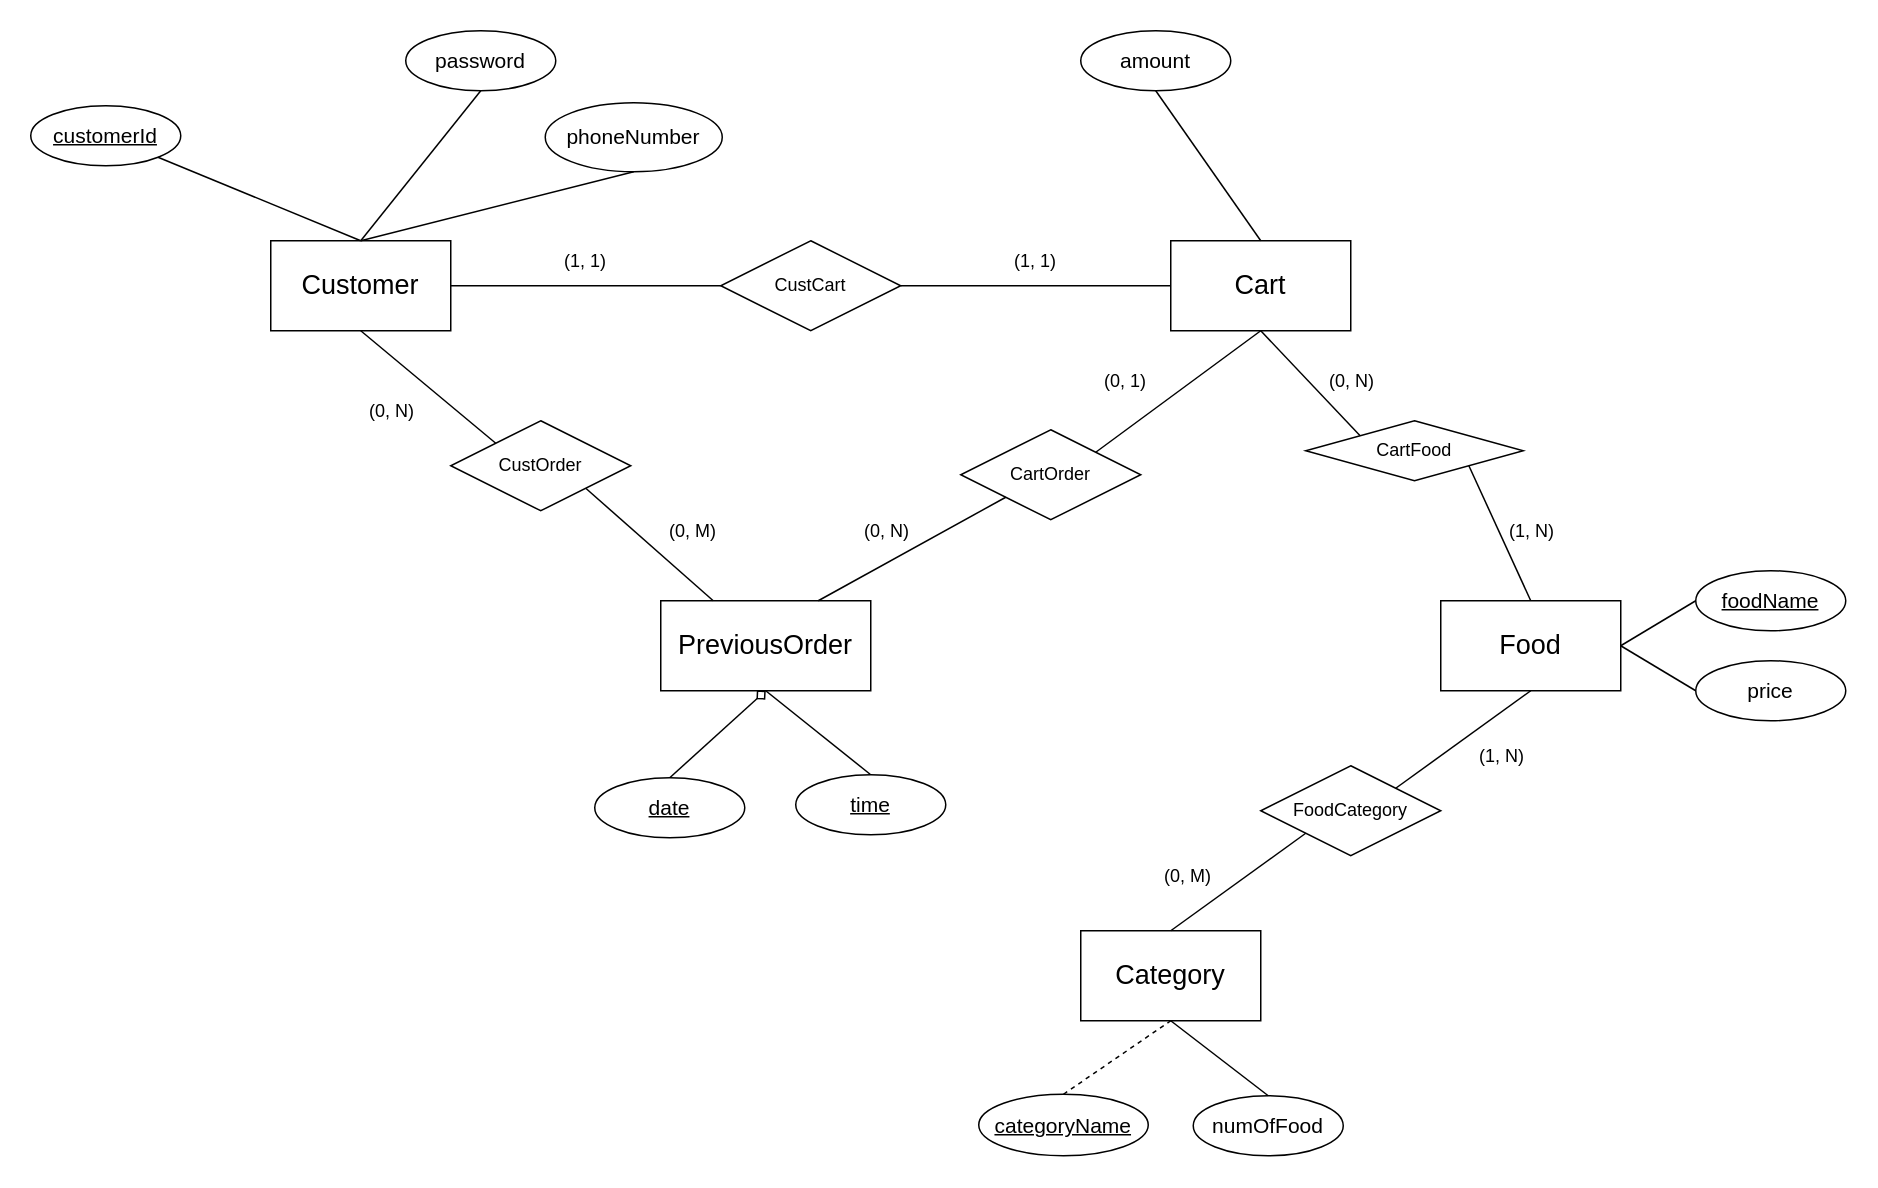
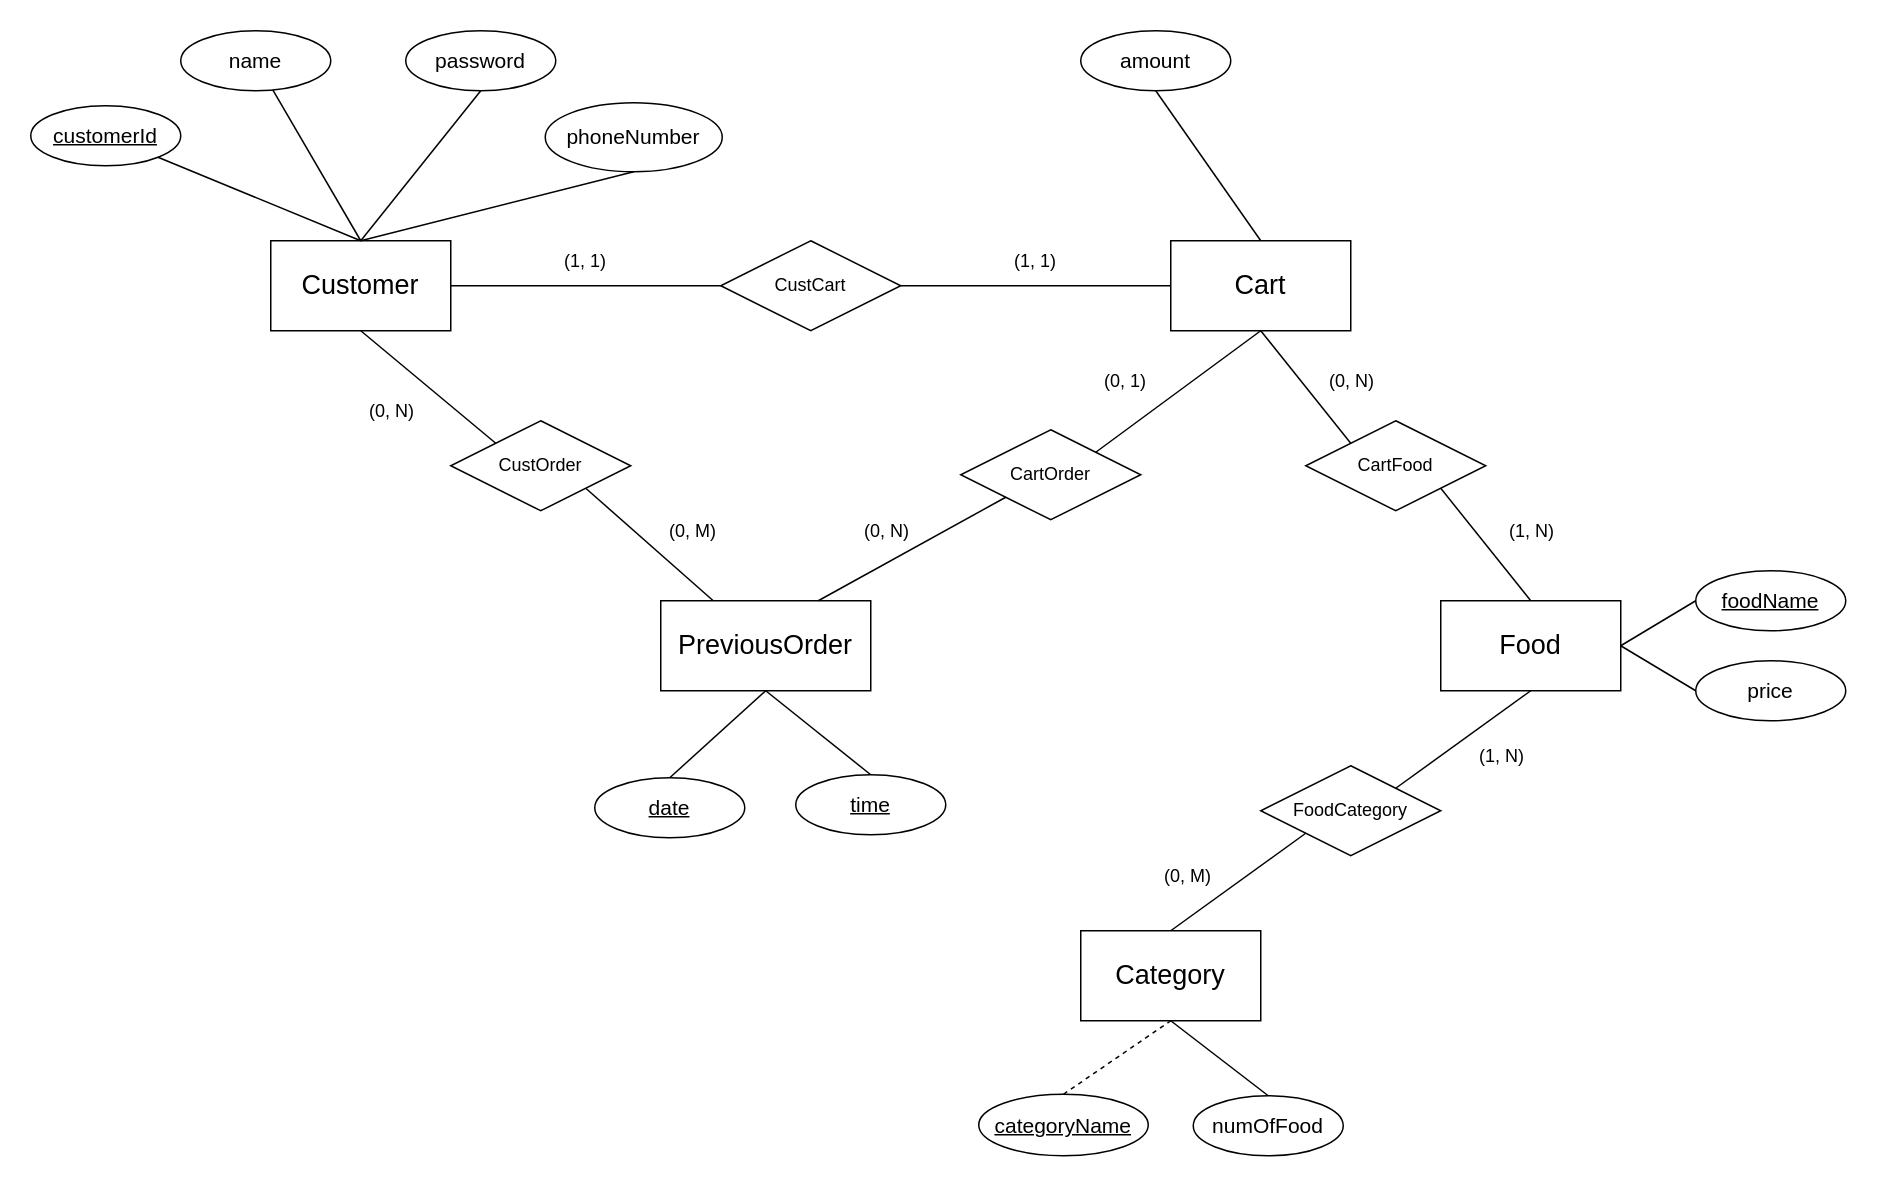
+ <mxCell id="8" value="name" style="ellipse;whiteSpace=wrap;html=1;align=center;fontSize=14;" parent="1" vertex="1"><mxGeometry x="120" y="20" width="100" height="40" as="geometry" /></mxCell>
+ <mxCell id="7" style="rounded=0;orthogonalLoop=1;jettySize=auto;html=1;endArrow=none;endFill=0;entryX=0.5;entryY=0;entryDx=0;entryDy=0;" parent="1" source="8" target="2" edge="1"><mxGeometry relative="1" as="geometry" /></mxCell>
- <mxCell id="31" value="CartFood" style="shape=rhombus;perimeter=rhombusPerimeter;whiteSpace=wrap;html=1;align=center;" parent="1" vertex="1"><mxGeometry x="870" y="280" width="145" height="40" as="geometry" /></mxCell>
+ <mxCell id="31" value="CartFood" style="shape=rhombus;perimeter=rhombusPerimeter;whiteSpace=wrap;html=1;align=center;" parent="1" vertex="1"><mxGeometry x="870" y="280" width="120" height="60" as="geometry" /></mxCell>
- <mxCell id="20" style="rounded=0;orthogonalLoop=1;jettySize=auto;html=1;endArrow=diamond;endFill=0;exitX=0.5;exitY=0;exitDx=0;exitDy=0;entryX=0.5;entryY=1;entryDx=0;entryDy=0;" parent="1" source="53" target="6" edge="1"><mxGeometry relative="1" as="geometry"><mxPoint x="440" y="556" as="sourcePoint" /><mxPoint x="510" y="470" as="targetPoint" /></mxGeometry></mxCell>
+ <mxCell id="20" style="rounded=0;orthogonalLoop=1;jettySize=auto;html=1;endArrow=none;endFill=0;exitX=0.5;exitY=0;exitDx=0;exitDy=0;entryX=0.5;entryY=1;entryDx=0;entryDy=0;" parent="1" source="53" target="6" edge="1"><mxGeometry relative="1" as="geometry"><mxPoint x="440" y="556" as="sourcePoint" /><mxPoint x="510" y="470" as="targetPoint" /></mxGeometry></mxCell>
